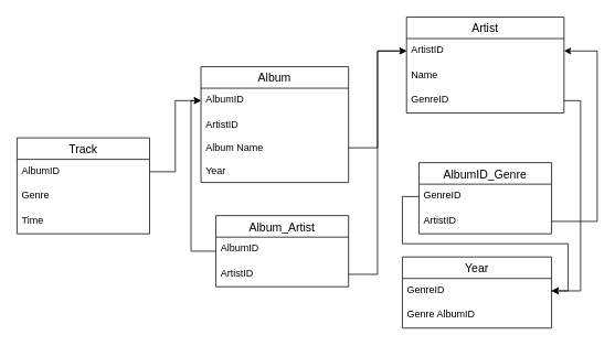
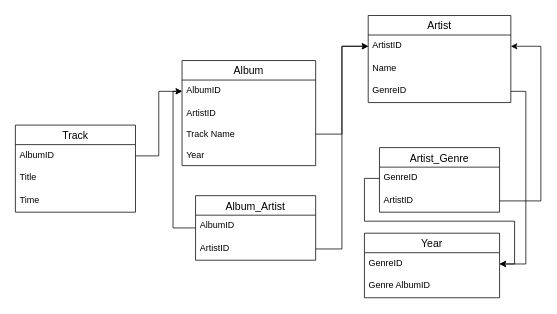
- <mxCell id="28" value="ArtistID&#10;&#10;Album Name&#10;&#10;Year" style="text;strokeColor=none;fillColor=none;spacingLeft=4;spacingRight=4;overflow=hidden;rotatable=0;points=[[0,0.5],[1,0.5]];portConstraint=eastwest;fontSize=12;" parent="26" vertex="1"><mxGeometry y="56" width="178" height="84" as="geometry" /></mxCell>
+ <mxCell id="28" value="ArtistID&#10;&#10;Track Name&#10;&#10;Year" style="text;strokeColor=none;fillColor=none;spacingLeft=4;spacingRight=4;overflow=hidden;rotatable=0;points=[[0,0.5],[1,0.5]];portConstraint=eastwest;fontSize=12;" parent="26" vertex="1"><mxGeometry y="56" width="178" height="84" as="geometry" /></mxCell>
- <mxCell id="16" value="AlbumID_Genre" style="swimlane;fontStyle=0;childLayout=stackLayout;horizontal=1;startSize=26;horizontalStack=0;resizeParent=1;resizeParentMax=0;resizeLast=0;collapsible=1;marginBottom=0;align=center;fontSize=14;" vertex="1" parent="1"><mxGeometry x="505" y="196" width="160" height="86" as="geometry" /></mxCell>
+ <mxCell id="16" value="Artist_Genre" style="swimlane;fontStyle=0;childLayout=stackLayout;horizontal=1;startSize=26;horizontalStack=0;resizeParent=1;resizeParentMax=0;resizeLast=0;collapsible=1;marginBottom=0;align=center;fontSize=14;" vertex="1" parent="1"><mxGeometry x="505" y="196" width="160" height="86" as="geometry" /></mxCell>
- <mxCell id="4" value="Genre" style="text;strokeColor=none;fillColor=none;spacingLeft=4;spacingRight=4;overflow=hidden;rotatable=0;points=[[0,0.5],[1,0.5]];portConstraint=eastwest;fontSize=12;" parent="2" vertex="1"><mxGeometry y="56" width="160" height="30" as="geometry" /></mxCell>
+ <mxCell id="4" value="Title" style="text;strokeColor=none;fillColor=none;spacingLeft=4;spacingRight=4;overflow=hidden;rotatable=0;points=[[0,0.5],[1,0.5]];portConstraint=eastwest;fontSize=12;" parent="2" vertex="1"><mxGeometry y="56" width="160" height="30" as="geometry" /></mxCell>
